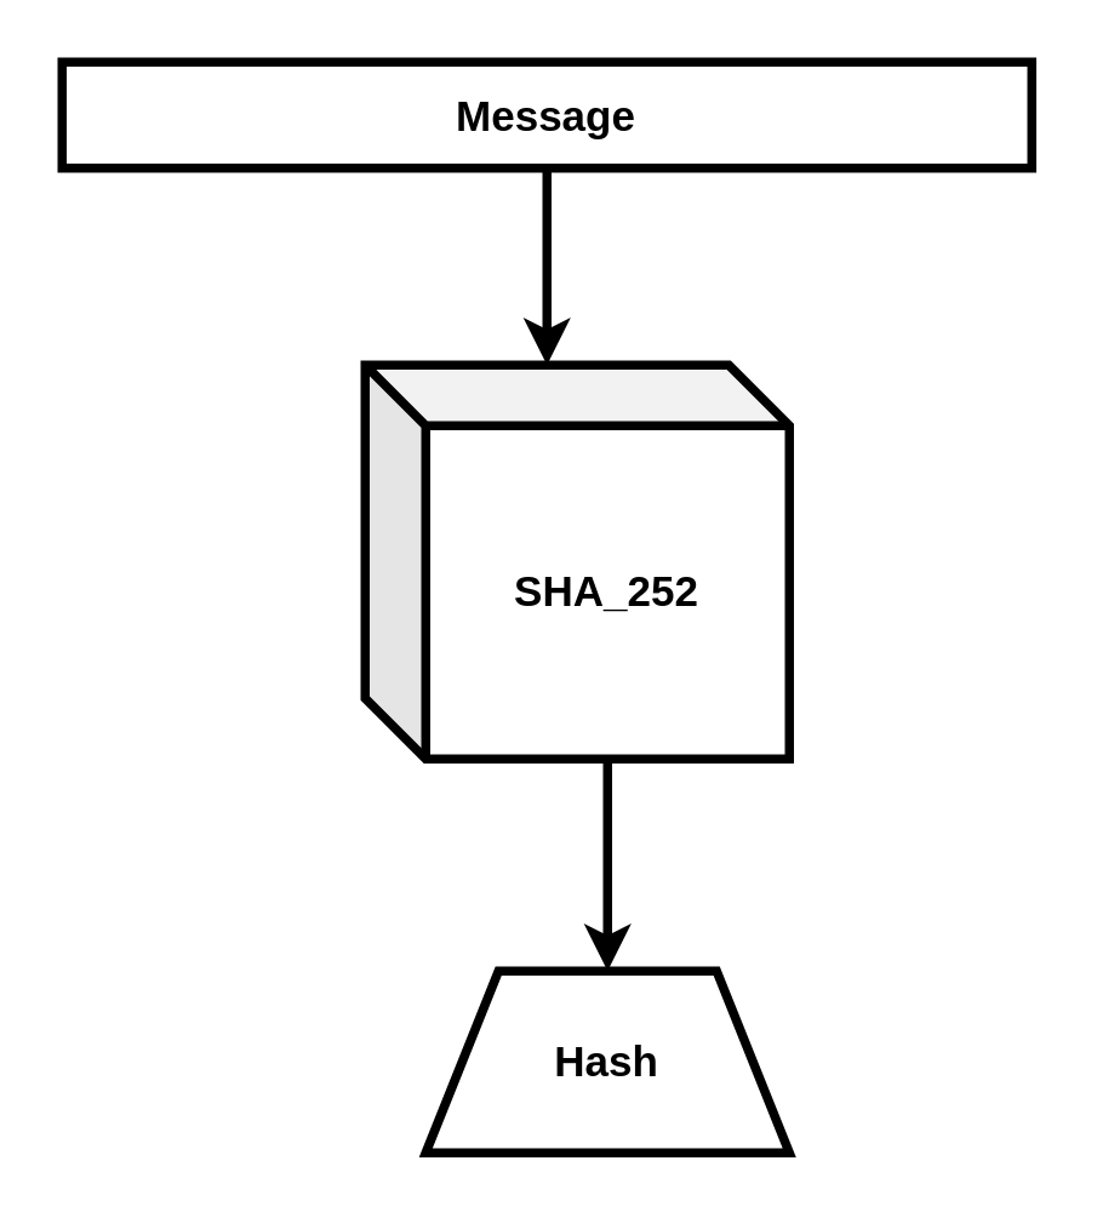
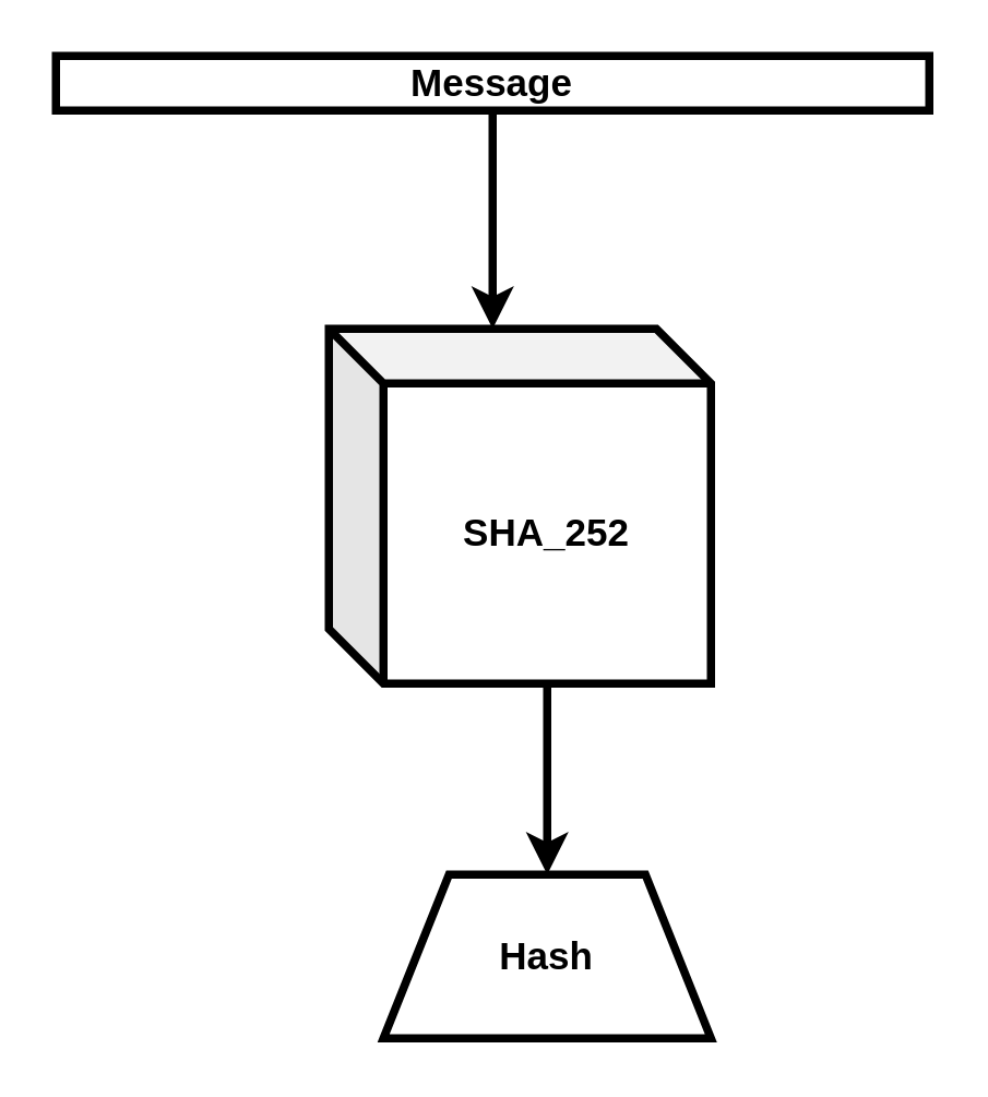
- <mxCell id="3" value="Message" style="rounded=0;whiteSpace=wrap;html=1;strokeWidth=3;fontSize=14;fontStyle=1" parent="1" vertex="1"><mxGeometry x="20" y="20" width="320" height="35" as="geometry" /></mxCell>
+ <mxCell id="3" value="Message" style="rounded=0;whiteSpace=wrap;html=1;strokeWidth=3;fontSize=14;fontStyle=1" parent="1" vertex="1"><mxGeometry x="20" y="20" width="320" height="20" as="geometry" /></mxCell>
